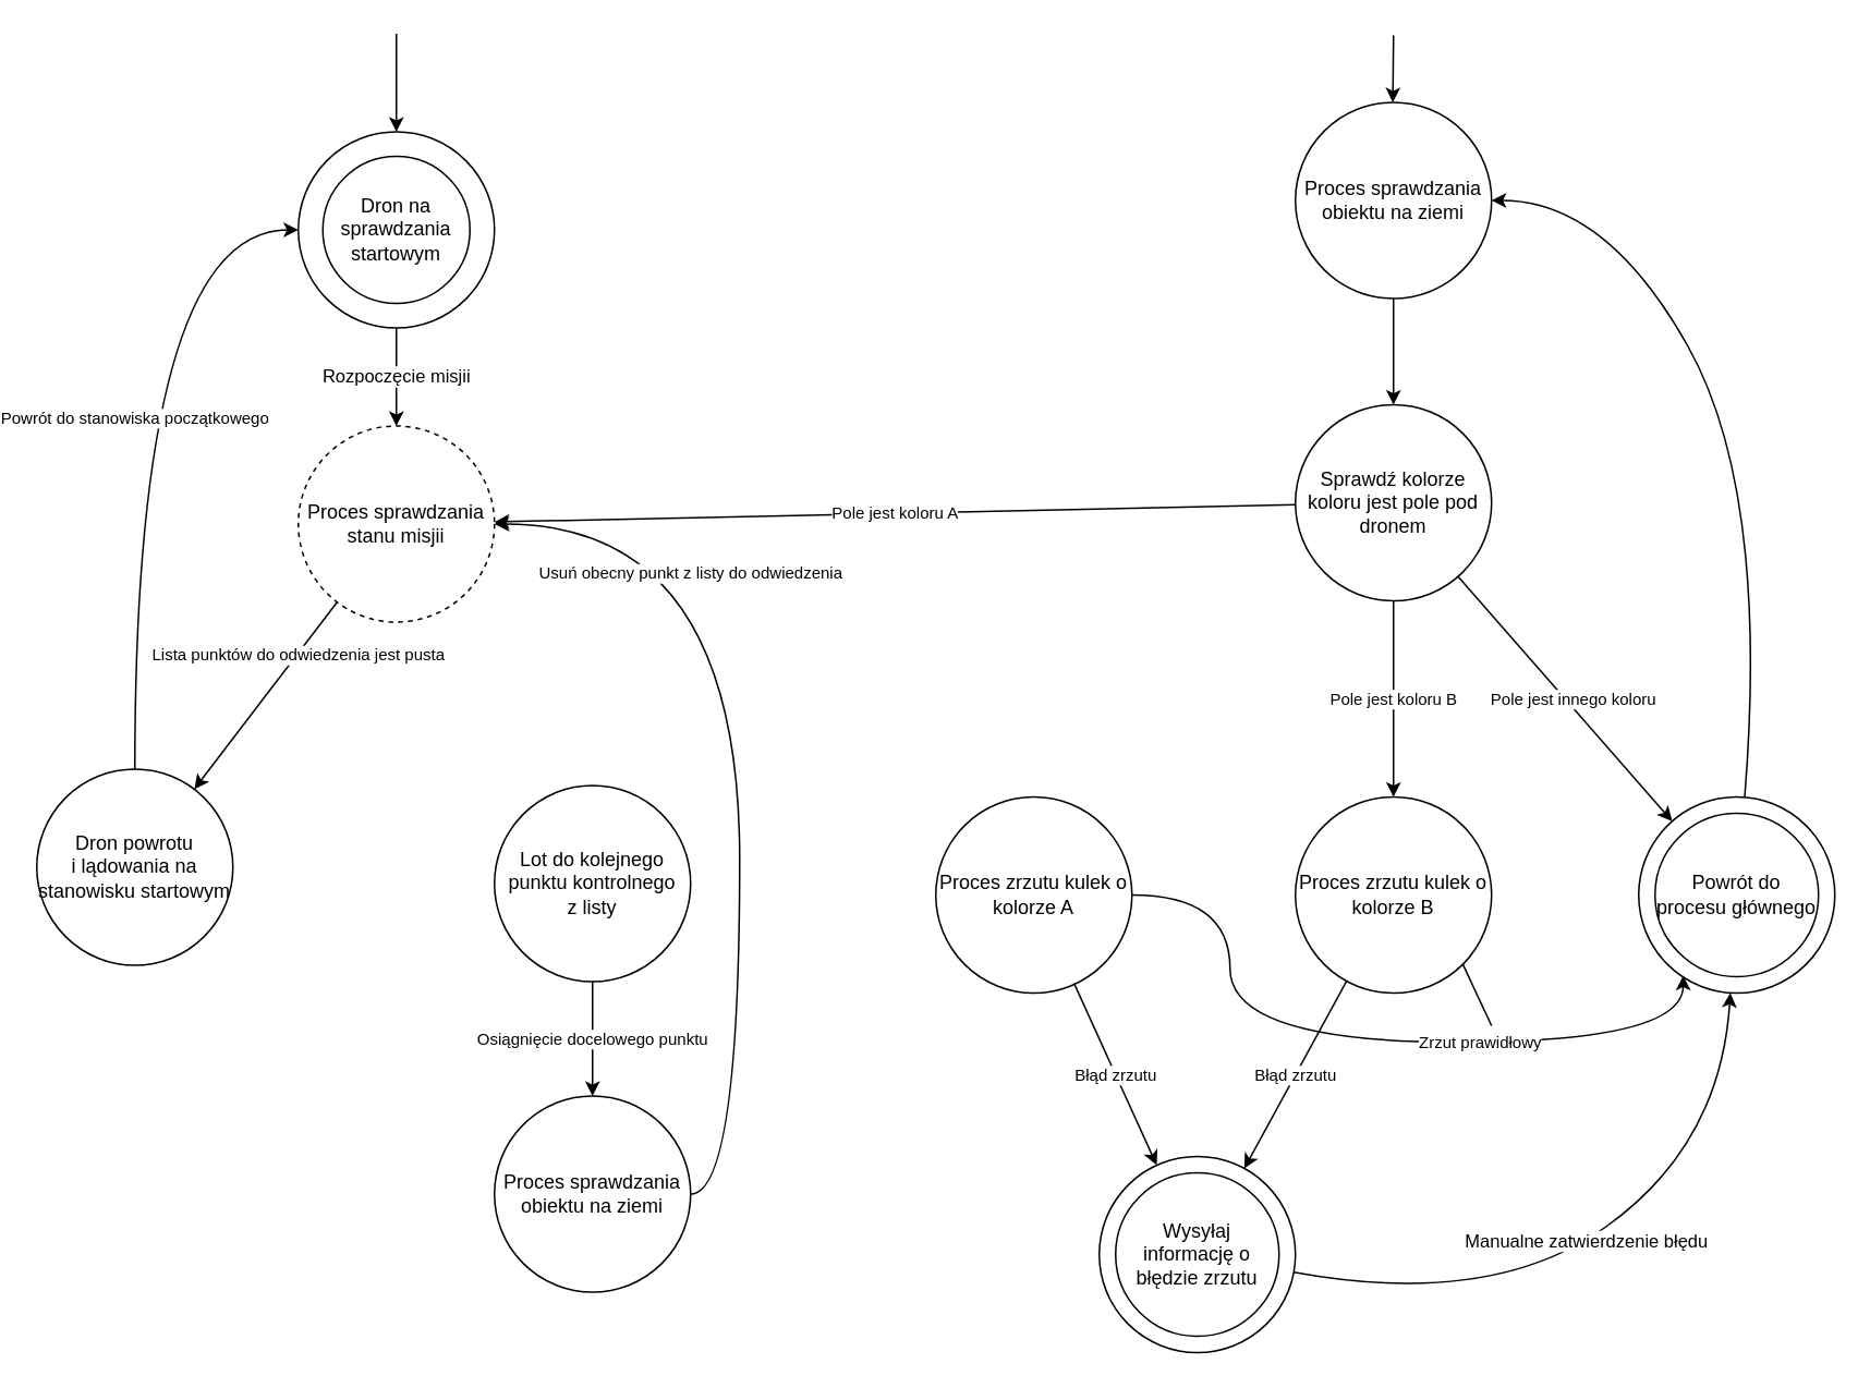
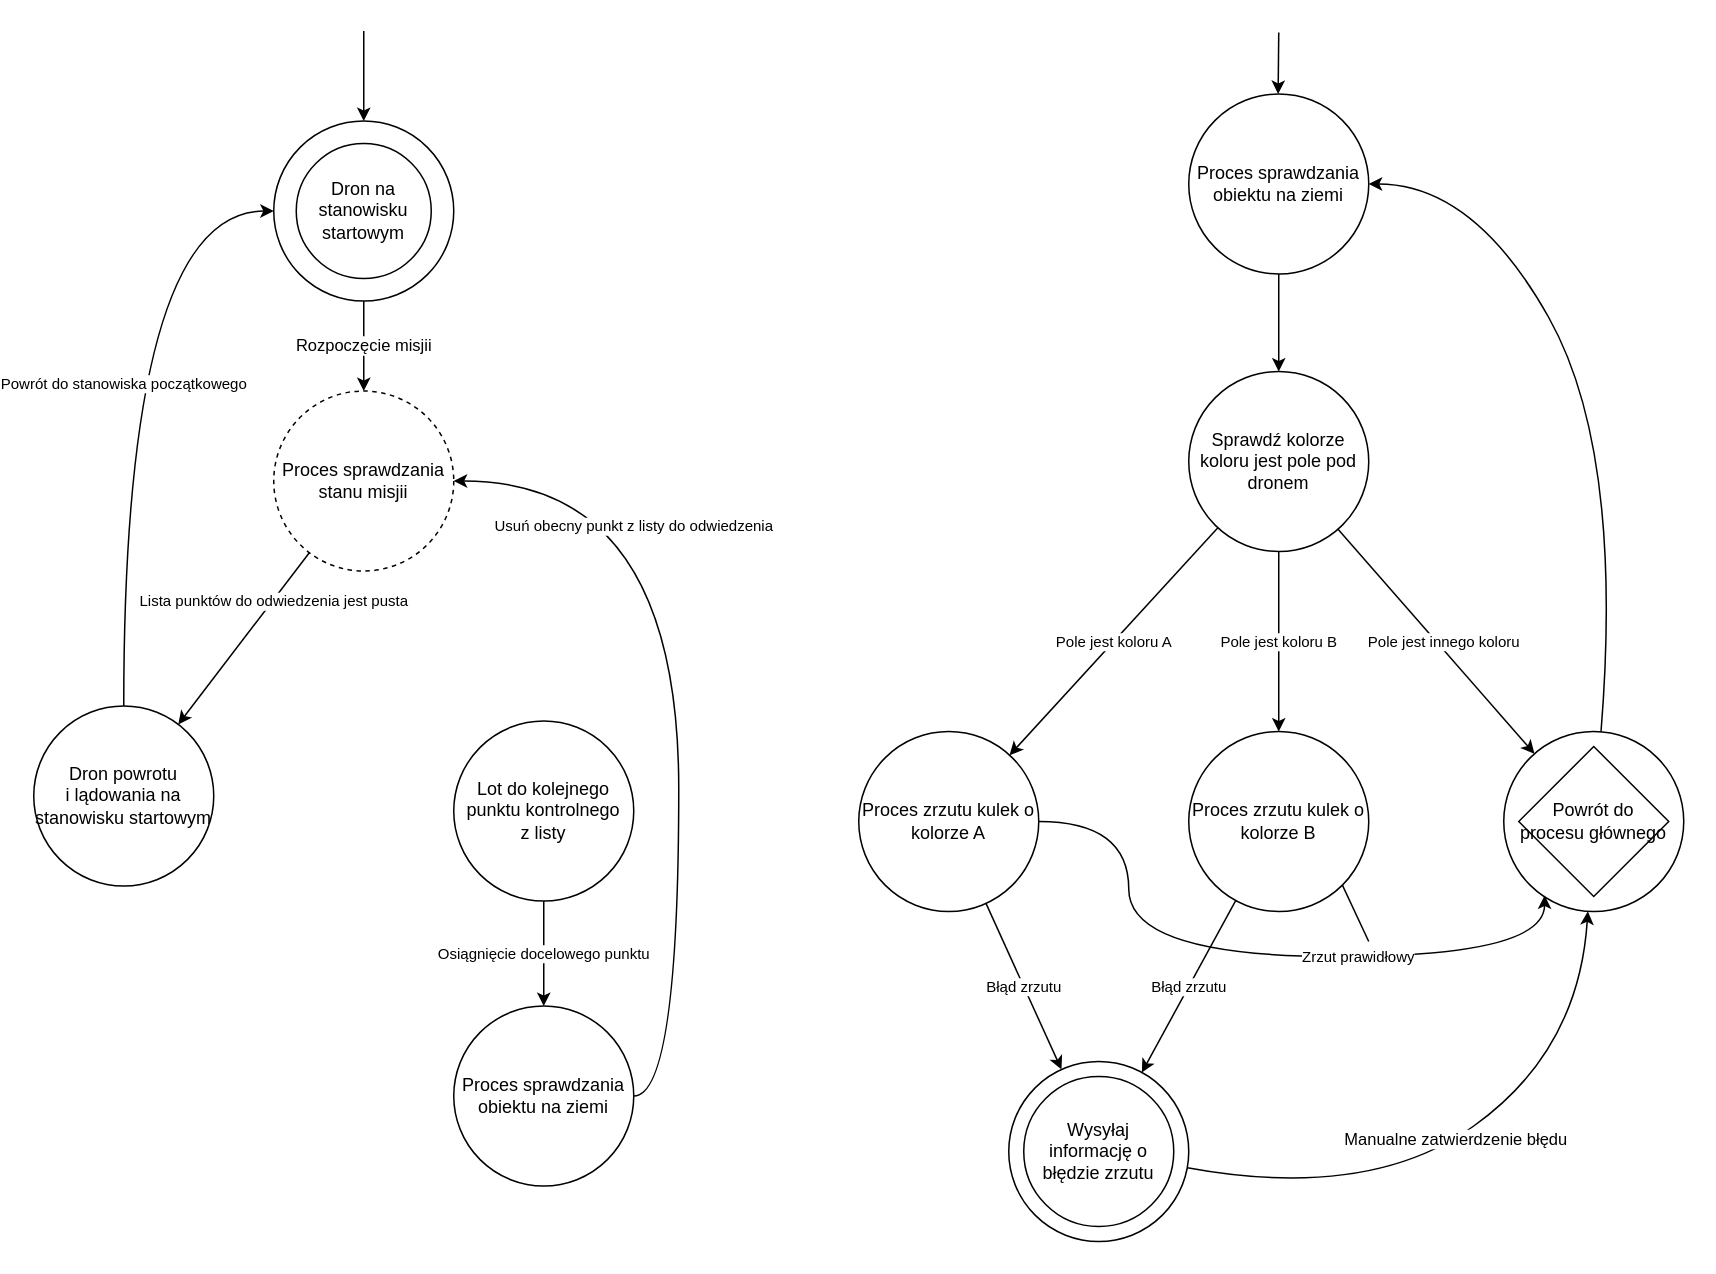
- <mxCell id="4" value="Dron na sprawdzania startowym" style="ellipse;whiteSpace=wrap;html=1;aspect=fixed;" parent="1" vertex="1"><mxGeometry x="195" y="95" width="90" height="90" as="geometry" /></mxCell>
+ <mxCell id="4" value="Dron na stanowisku startowym" style="ellipse;whiteSpace=wrap;html=1;aspect=fixed;" parent="1" vertex="1"><mxGeometry x="195" y="95" width="90" height="90" as="geometry" /></mxCell>
- <mxCell id="20" value="Pole jest koloru A" style="endArrow=classic;html=1;labelBorderColor=none;fontSize=10;" parent="1" source="16" target="22" edge="1"><mxGeometry width="50" height="50" relative="1" as="geometry"><mxPoint x="801.401" y="366.996" as="sourcePoint" /><mxPoint x="936.718" y="461.137" as="targetPoint" /><mxPoint as="offset" /></mxGeometry></mxCell>
+ <mxCell id="20" value="Pole jest koloru A" style="endArrow=classic;html=1;labelBorderColor=none;fontSize=10;" parent="1" source="16" target="17" edge="1"><mxGeometry width="50" height="50" relative="1" as="geometry"><mxPoint x="801.401" y="366.996" as="sourcePoint" /><mxPoint x="936.718" y="461.137" as="targetPoint" /><mxPoint as="offset" /></mxGeometry></mxCell>
- <mxCell id="24" value="&lt;span&gt;Powrót do procesu głównego&lt;/span&gt;" style="ellipse;whiteSpace=wrap;html=1;aspect=fixed;" parent="1" vertex="1"><mxGeometry x="1010" y="497" width="100" height="100" as="geometry" /></mxCell>
+ <mxCell id="24" value="&lt;span&gt;Powrót do procesu głównego&lt;/span&gt;" style="rhombus;whiteSpace=wrap;html=1;aspect=fixed;" parent="1" vertex="1"><mxGeometry x="1010" y="497" width="100" height="100" as="geometry" /></mxCell>
